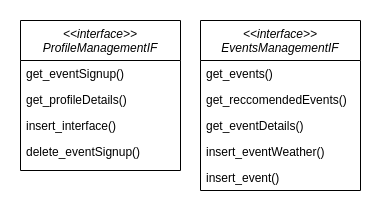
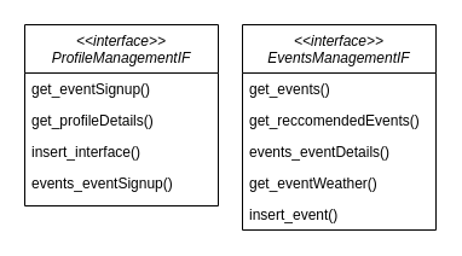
- <mxCell id="10" value="get_eventDetails()" style="text;align=left;verticalAlign=top;spacingLeft=4;spacingRight=4;overflow=hidden;rotatable=0;points=[[0,0.5],[1,0.5]];portConstraint=eastwest;" vertex="1" parent="7"><mxGeometry y="92" width="160" height="26" as="geometry" /></mxCell>
+ <mxCell id="10" value="events_eventDetails()" style="text;align=left;verticalAlign=top;spacingLeft=4;spacingRight=4;overflow=hidden;rotatable=0;points=[[0,0.5],[1,0.5]];portConstraint=eastwest;" vertex="1" parent="7"><mxGeometry y="92" width="160" height="26" as="geometry" /></mxCell>
- <mxCell id="6" value="delete_eventSignup()" style="text;align=left;verticalAlign=top;spacingLeft=4;spacingRight=4;overflow=hidden;rotatable=0;points=[[0,0.5],[1,0.5]];portConstraint=eastwest;" vertex="1" parent="2"><mxGeometry y="118" width="160" height="26" as="geometry" /></mxCell>
+ <mxCell id="6" value="events_eventSignup()" style="text;align=left;verticalAlign=top;spacingLeft=4;spacingRight=4;overflow=hidden;rotatable=0;points=[[0,0.5],[1,0.5]];portConstraint=eastwest;" vertex="1" parent="2"><mxGeometry y="118" width="160" height="26" as="geometry" /></mxCell>
- <mxCell id="11" value="insert_eventWeather()" style="text;align=left;verticalAlign=top;spacingLeft=4;spacingRight=4;overflow=hidden;rotatable=0;points=[[0,0.5],[1,0.5]];portConstraint=eastwest;" vertex="1" parent="7"><mxGeometry y="118" width="160" height="26" as="geometry" /></mxCell>
+ <mxCell id="11" value="get_eventWeather()" style="text;align=left;verticalAlign=top;spacingLeft=4;spacingRight=4;overflow=hidden;rotatable=0;points=[[0,0.5],[1,0.5]];portConstraint=eastwest;" vertex="1" parent="7"><mxGeometry y="118" width="160" height="26" as="geometry" /></mxCell>
